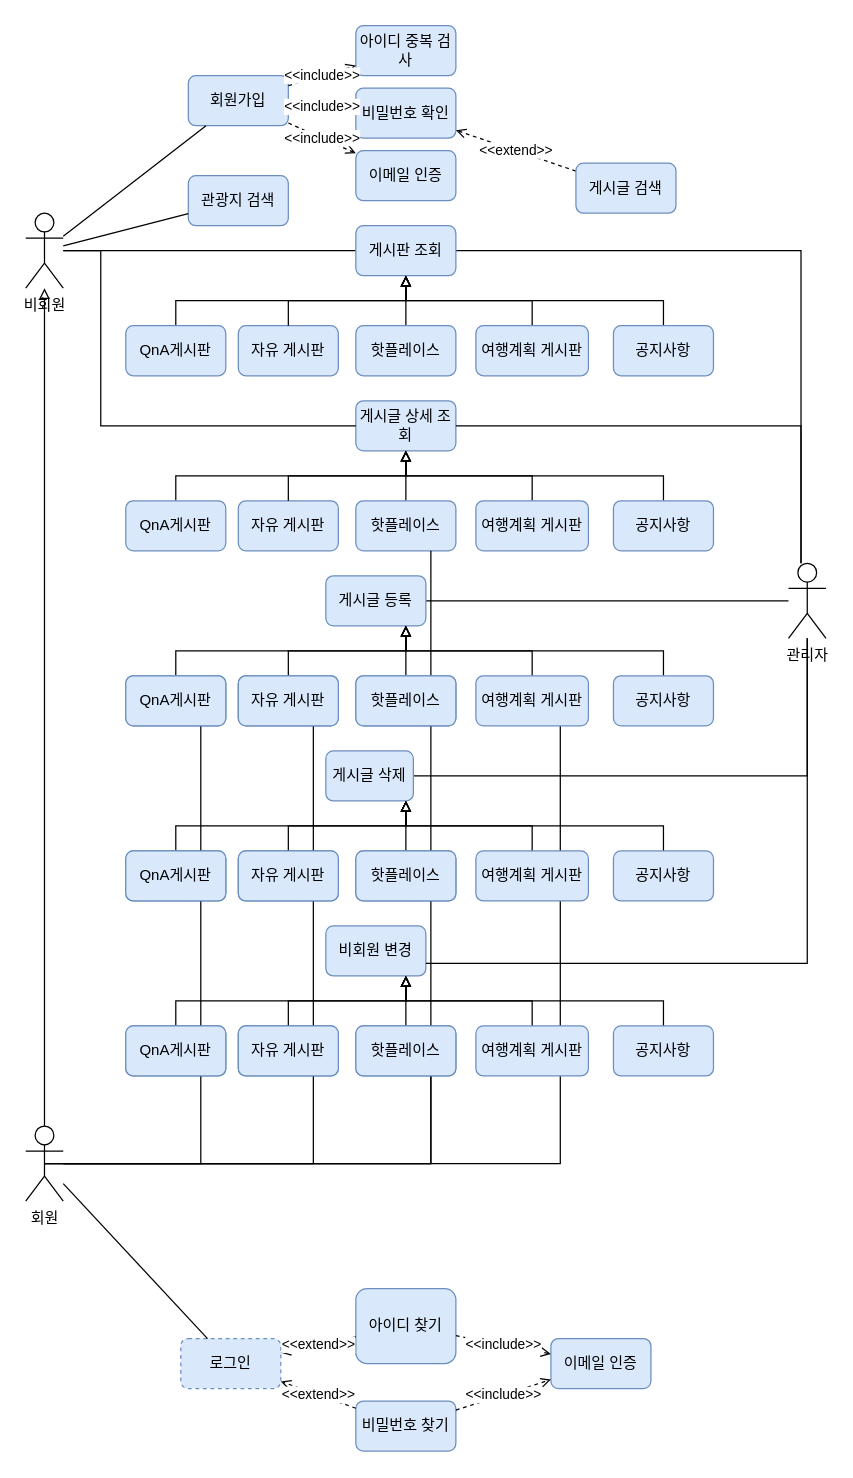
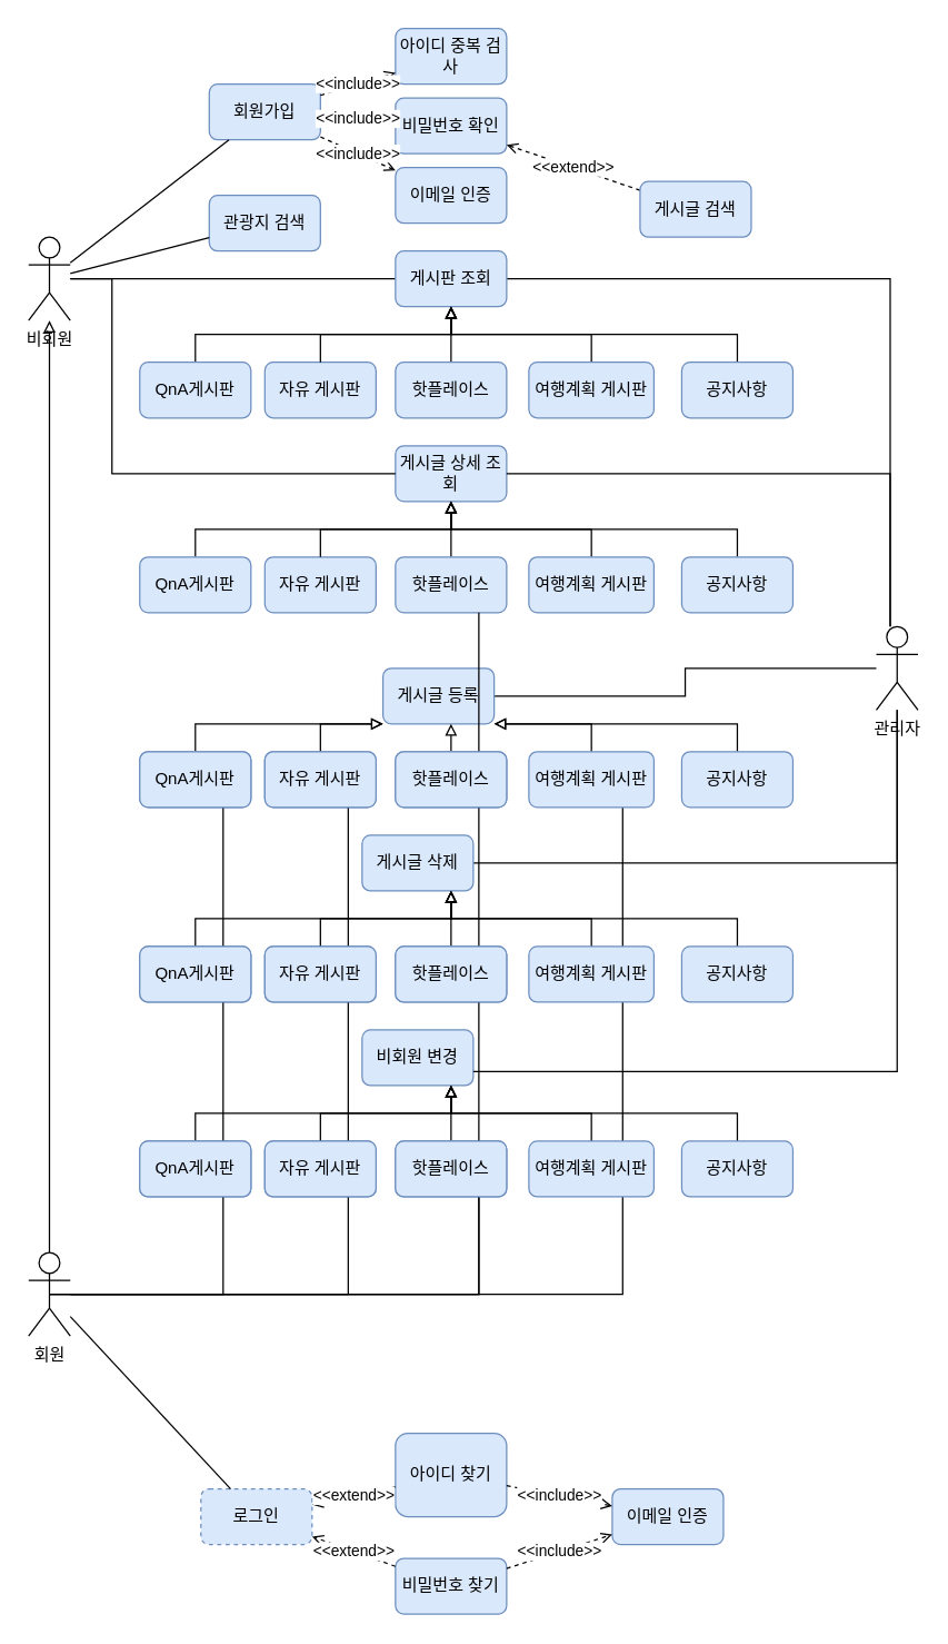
- <mxCell id="51" value="게시글 등록" style="rounded=1;whiteSpace=wrap;html=1;fillColor=#dae8fc;strokeColor=#6c8ebf;" parent="1" vertex="1"><mxGeometry x="260" y="460" width="80" height="40" as="geometry" /></mxCell>
+ <mxCell id="51" value="게시글 등록" style="rounded=1;whiteSpace=wrap;html=1;fillColor=#dae8fc;strokeColor=#6c8ebf;" parent="1" vertex="1"><mxGeometry x="275" y="480" width="80" height="40" as="geometry" /></mxCell>
- <mxCell id="63" value="게시글 삭제" style="rounded=1;whiteSpace=wrap;html=1;fillColor=#dae8fc;strokeColor=#6c8ebf;" parent="1" vertex="1"><mxGeometry x="260" y="600" width="70" height="40" as="geometry" /></mxCell>
+ <mxCell id="63" value="게시글 삭제" style="rounded=1;whiteSpace=wrap;html=1;fillColor=#dae8fc;strokeColor=#6c8ebf;" parent="1" vertex="1"><mxGeometry x="260" y="600" width="80" height="40" as="geometry" /></mxCell>
